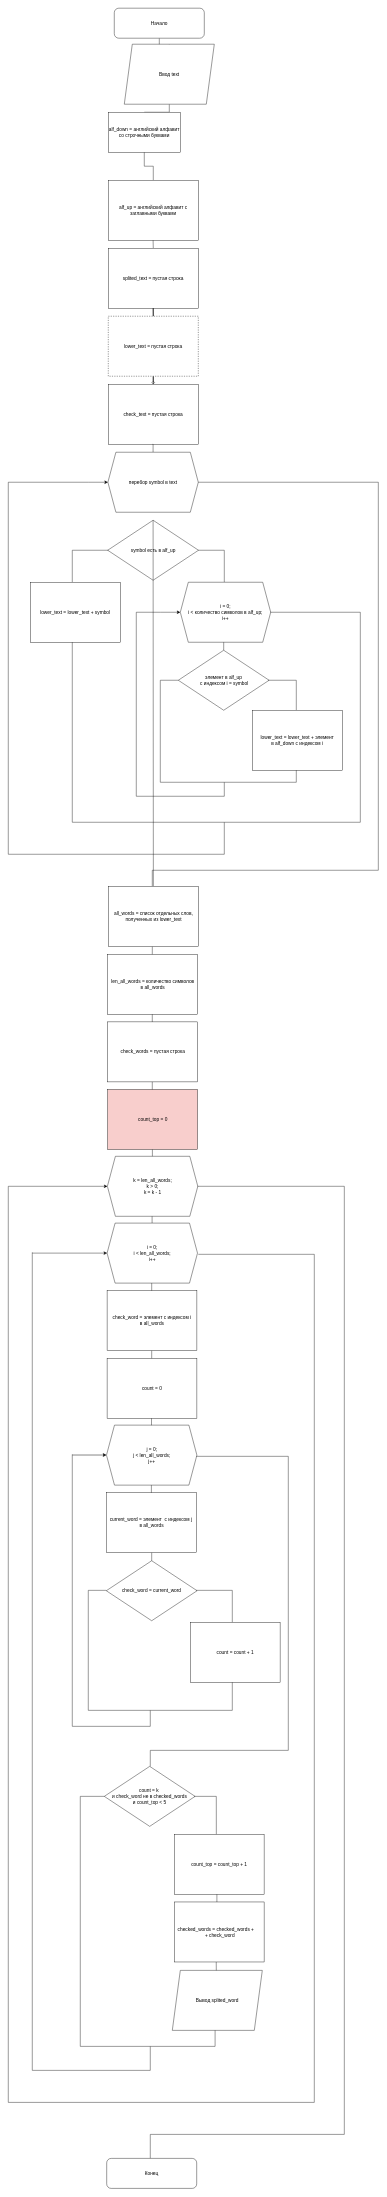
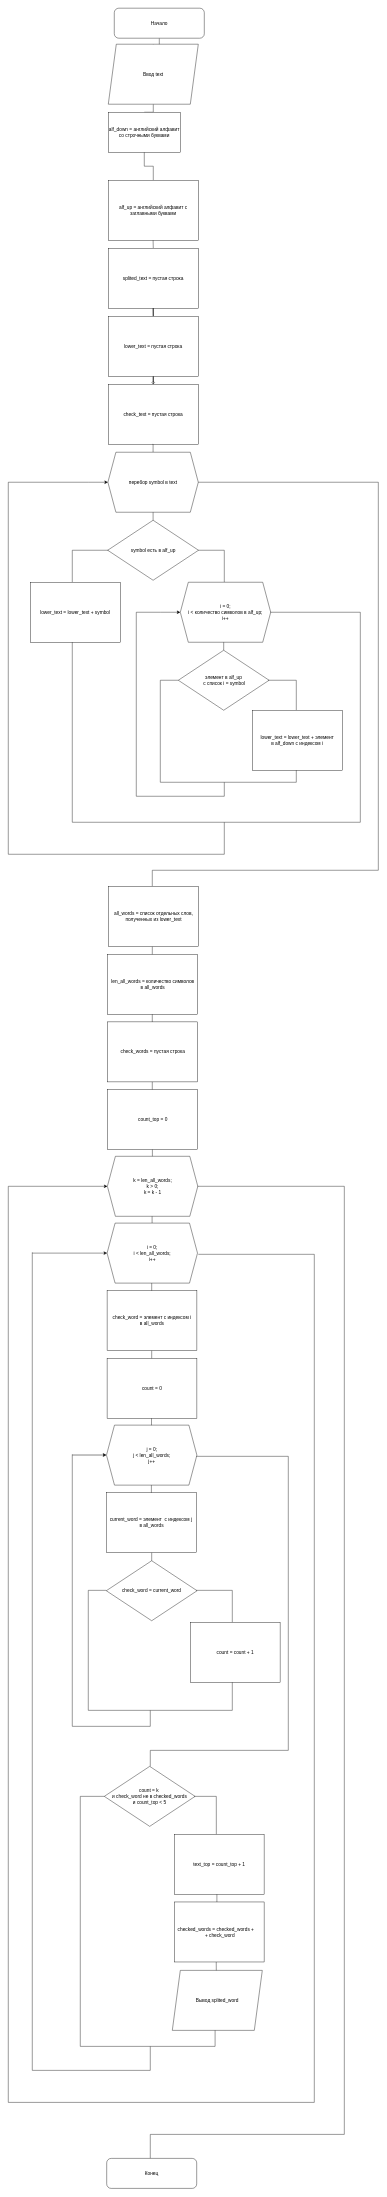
- <mxCell id="5" value="Ввод text" style="shape=parallelogram;perimeter=parallelogramPerimeter;whiteSpace=wrap;html=1;fixedSize=1;" vertex="1" parent="1"><mxGeometry x="310" y="110" width="225" height="150" as="geometry" /></mxCell>
+ <mxCell id="5" value="Ввод text" style="shape=parallelogram;perimeter=parallelogramPerimeter;whiteSpace=wrap;html=1;fixedSize=1;" vertex="1" parent="1"><mxGeometry x="270" y="110" width="225" height="150" as="geometry" /></mxCell>
- <mxCell id="13" value="lower_text = пустая строка" style="rounded=0;whiteSpace=wrap;html=1;dashed=1;" vertex="1" parent="1"><mxGeometry x="270" y="790" width="225" height="150" as="geometry" /></mxCell>
+ <mxCell id="13" value="lower_text = пустая строка" style="rounded=0;whiteSpace=wrap;html=1;" vertex="1" parent="1"><mxGeometry x="270" y="790" width="225" height="150" as="geometry" /></mxCell>
- <mxCell id="21" value="элемент в alf_up&lt;div&gt;&amp;nbsp;с индексом i = symbol&lt;/div&gt;" style="rhombus;whiteSpace=wrap;html=1;" vertex="1" parent="1"><mxGeometry x="445" y="1625" width="227" height="150" as="geometry" /></mxCell>
+ <mxCell id="21" value="элемент в alf_up&lt;div&gt;&amp;nbsp;с список i = symbol&lt;/div&gt;" style="rhombus;whiteSpace=wrap;html=1;" vertex="1" parent="1"><mxGeometry x="445" y="1625" width="227" height="150" as="geometry" /></mxCell>
- <mxCell id="18" value="" style="endArrow=none;html=1;rounded=0;exitX=0.5;exitY=0;exitDx=0;exitDy=0;" edge="1" parent="1" source="17" target="36"><mxGeometry width="50" height="50" relative="1" as="geometry"><mxPoint x="380" y="1300" as="sourcePoint" /><mxPoint x="430" y="1250" as="targetPoint" /></mxGeometry></mxCell>
+ <mxCell id="18" value="" style="endArrow=none;html=1;rounded=0;entryX=0.5;entryY=1;entryDx=0;entryDy=0;exitX=0.5;exitY=0;exitDx=0;exitDy=0;" edge="1" parent="1" source="17" target="16"><mxGeometry width="50" height="50" relative="1" as="geometry"><mxPoint x="380" y="1300" as="sourcePoint" /><mxPoint x="430" y="1250" as="targetPoint" /></mxGeometry></mxCell>
- <mxCell id="41" value="count_top = 0" style="rounded=0;whiteSpace=wrap;html=1;fillColor=#f8cecc;" vertex="1" parent="1"><mxGeometry x="268.5" y="2723" width="224.5" height="150" as="geometry" /></mxCell>
+ <mxCell id="41" value="count_top = 0" style="rounded=0;whiteSpace=wrap;html=1;" vertex="1" parent="1"><mxGeometry x="268.5" y="2723" width="224.5" height="150" as="geometry" /></mxCell>
- <mxCell id="67" value="count_top = count_top + 1" style="rounded=0;whiteSpace=wrap;html=1;" vertex="1" parent="1"><mxGeometry x="435" y="4585" width="224.5" height="150" as="geometry" /></mxCell>
+ <mxCell id="67" value="text_top = count_top + 1" style="rounded=0;whiteSpace=wrap;html=1;" vertex="1" parent="1"><mxGeometry x="435" y="4585" width="224.5" height="150" as="geometry" /></mxCell>
